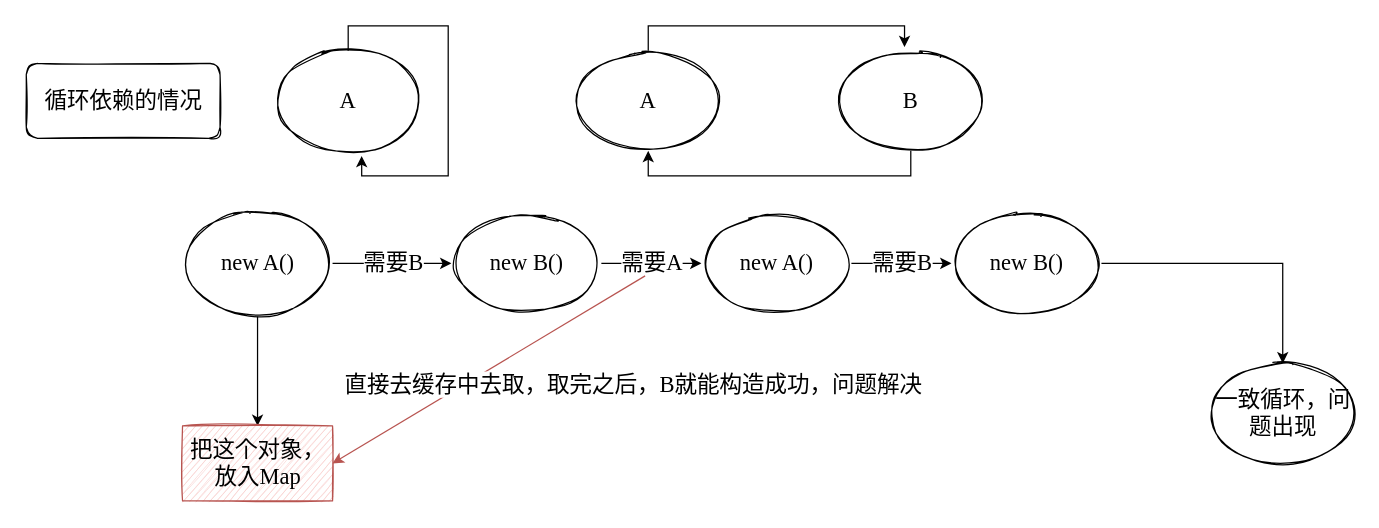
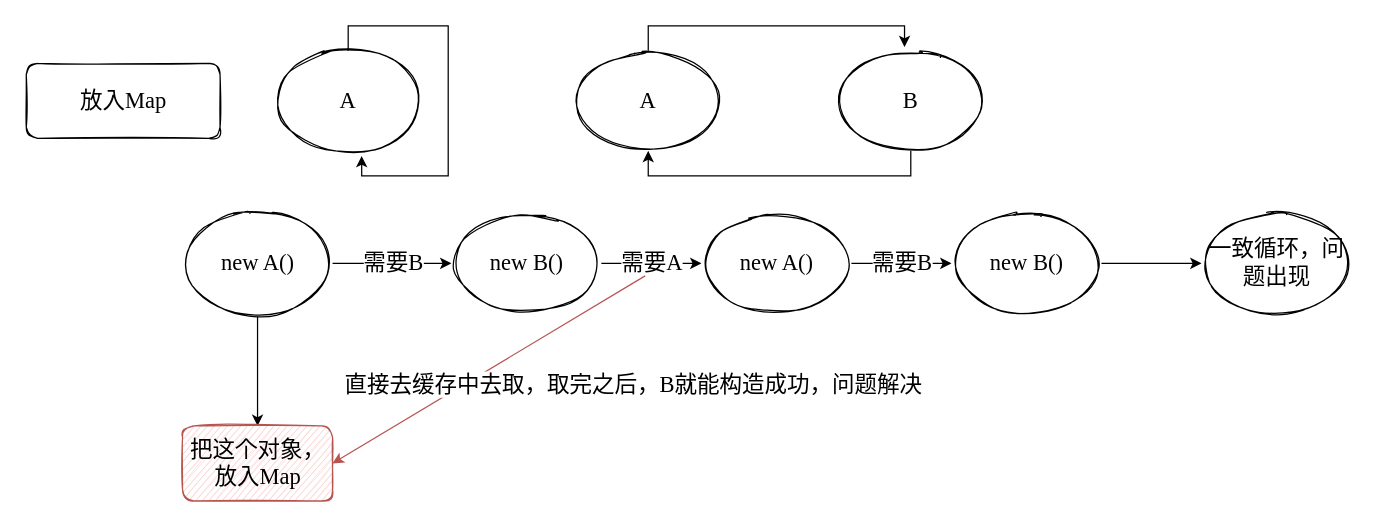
- <mxCell id="21" value="循环依赖的情况" style="rounded=1;whiteSpace=wrap;html=1;sketch=1;fontFamily=Comic Sans MS;fontSize=18;" vertex="1" parent="1"><mxGeometry x="20.5" y="50" width="155" height="60" as="geometry" /></mxCell>
+ <mxCell id="21" value="放入Map" style="rounded=1;whiteSpace=wrap;html=1;sketch=1;fontFamily=Comic Sans MS;fontSize=18;" vertex="1" parent="1"><mxGeometry x="20.5" y="50" width="155" height="60" as="geometry" /></mxCell>
- <mxCell id="17" value="一致循环，问题出现" style="ellipse;whiteSpace=wrap;html=1;rounded=1;sketch=1;fontFamily=Comic Sans MS;fontSize=18;" vertex="1" parent="1"><mxGeometry x="965.5" y="290" width="120" height="80" as="geometry" /></mxCell>
+ <mxCell id="17" value="一致循环，问题出现" style="ellipse;whiteSpace=wrap;html=1;rounded=1;sketch=1;fontFamily=Comic Sans MS;fontSize=18;" vertex="1" parent="1"><mxGeometry x="960.5" y="170" width="120" height="80" as="geometry" /></mxCell>
- <mxCell id="18" value="把这个对象，放入Map" style="whiteSpace=wrap;html=1;fontSize=18;fontFamily=Comic Sans MS;sketch=1;fillColor=#f8cecc;strokeColor=#b85450;rounded=0;" vertex="1" parent="1"><mxGeometry x="145.5" y="340" width="120" height="60" as="geometry" /></mxCell>
+ <mxCell id="18" value="把这个对象，放入Map" style="whiteSpace=wrap;html=1;fontSize=18;fontFamily=Comic Sans MS;rounded=1;sketch=1;fillColor=#f8cecc;strokeColor=#b85450;" vertex="1" parent="1"><mxGeometry x="145.5" y="340" width="120" height="60" as="geometry" /></mxCell>
